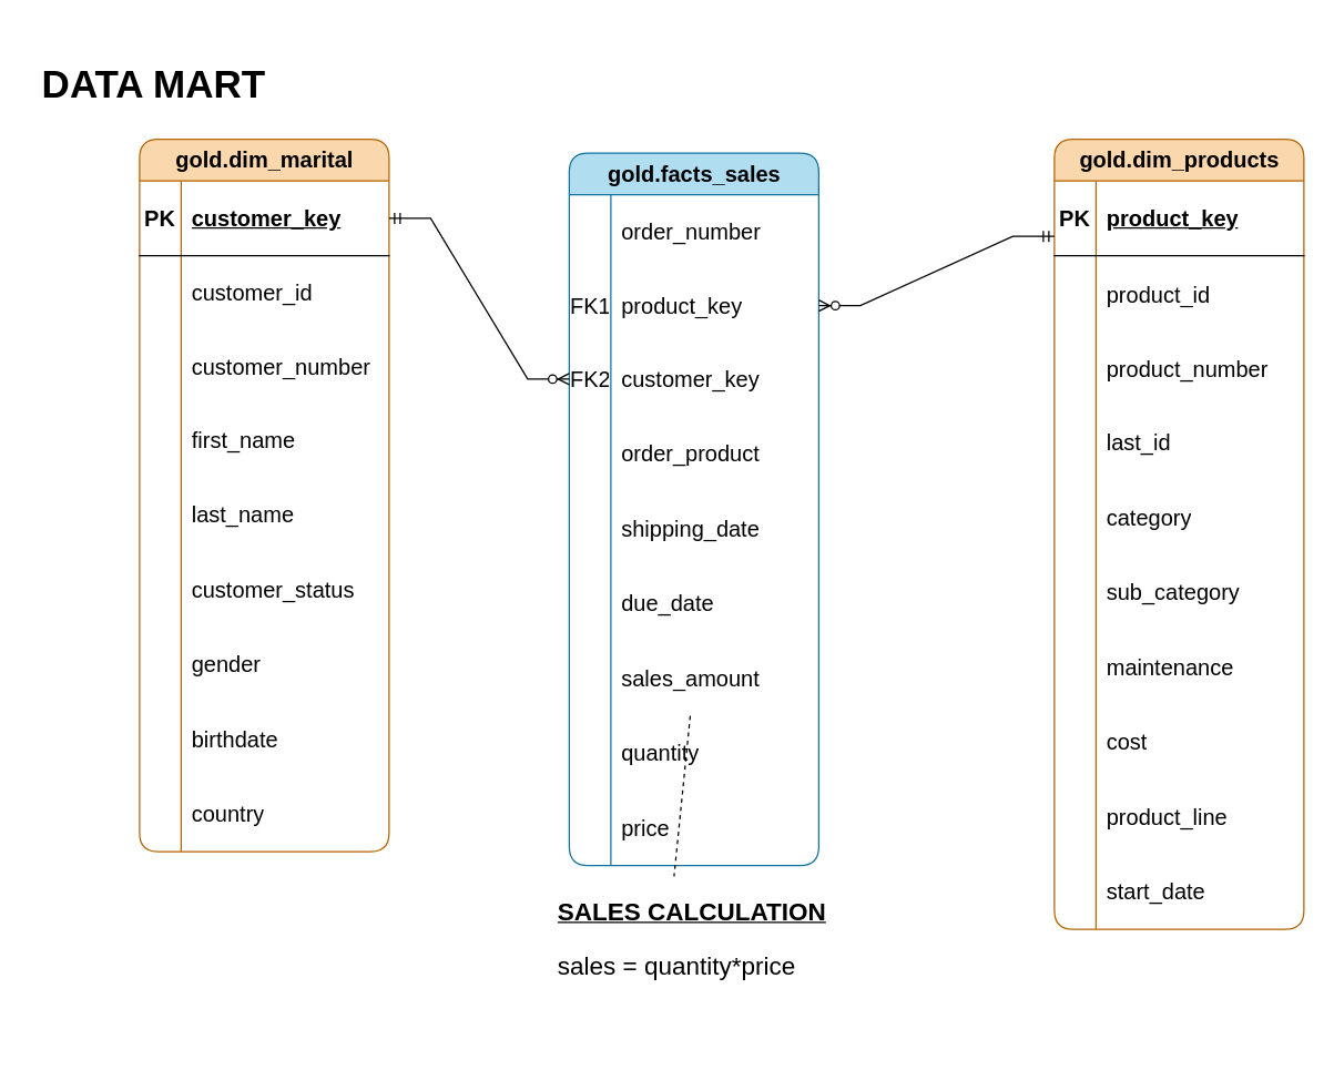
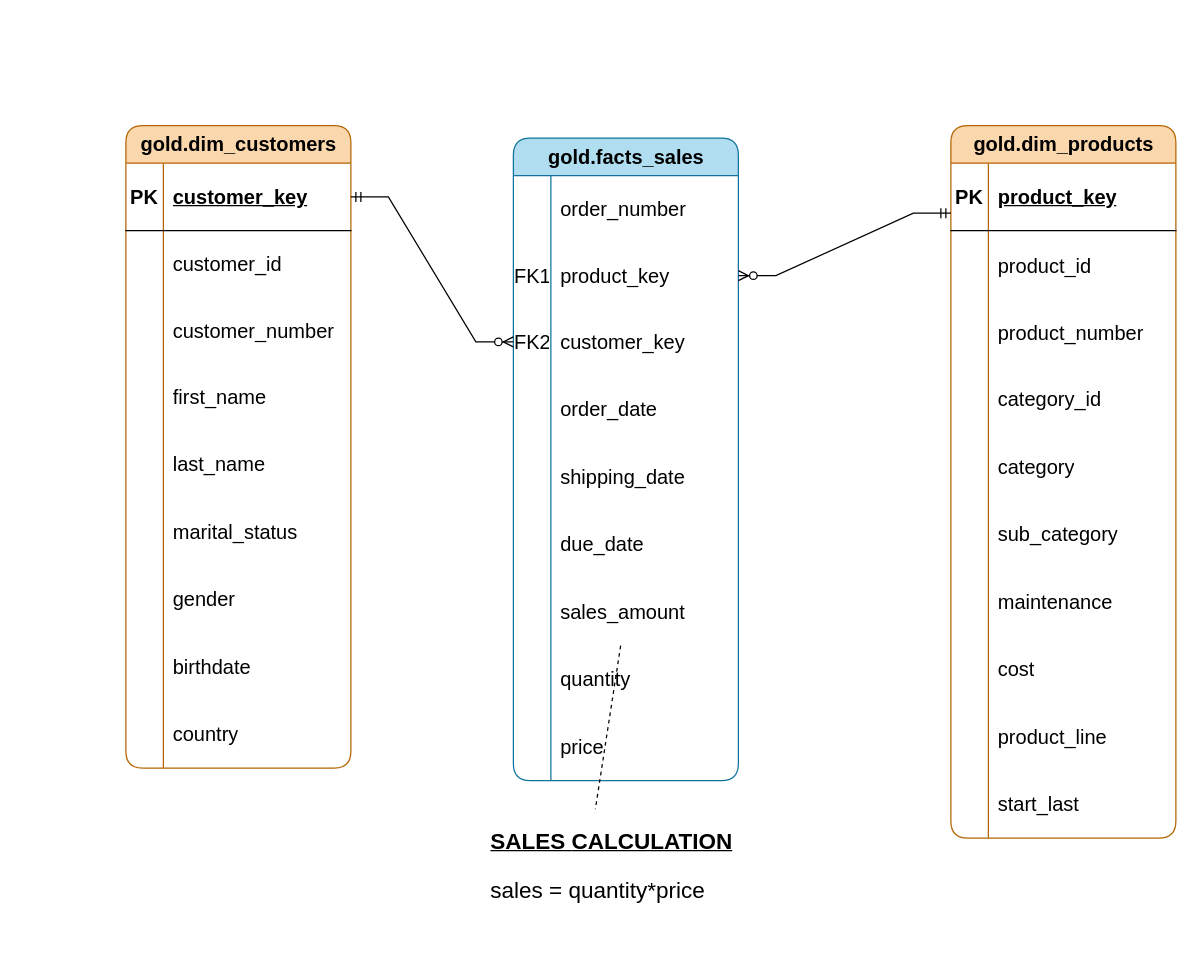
- <mxCell id="2" value="&lt;h1&gt;&lt;font style=&quot;font-size: 28px;&quot;&gt;DATA MART&lt;/font&gt;&lt;/h1&gt;" style="text;html=1;align=center;verticalAlign=middle;resizable=0;points=[];autosize=1;strokeColor=none;fillColor=none;" vertex="1" parent="1"><mxGeometry x="20" y="20" width="180" height="80" as="geometry" /></mxCell>
- <mxCell id="3" value="&lt;font style=&quot;color: rgb(0, 0, 0);&quot;&gt;gold.&lt;font style=&quot;color: rgb(0, 0, 0);&quot;&gt;dim_marital&lt;/font&gt;&lt;/font&gt;" style="shape=table;startSize=30;container=1;collapsible=1;childLayout=tableLayout;fixedRows=1;rowLines=0;fontStyle=1;align=center;resizeLast=1;html=1;fontSize=16;rounded=1;fillColor=#fad7ac;strokeColor=#b46504;" vertex="1" parent="1"><mxGeometry x="100" y="100" width="180" height="514" as="geometry" /></mxCell>
+ <mxCell id="3" value="&lt;font style=&quot;color: rgb(0, 0, 0);&quot;&gt;gold.&lt;font style=&quot;color: rgb(0, 0, 0);&quot;&gt;dim_customers&lt;/font&gt;&lt;/font&gt;" style="shape=table;startSize=30;container=1;collapsible=1;childLayout=tableLayout;fixedRows=1;rowLines=0;fontStyle=1;align=center;resizeLast=1;html=1;fontSize=16;rounded=1;fillColor=#fad7ac;strokeColor=#b46504;" vertex="1" parent="1"><mxGeometry x="100" y="100" width="180" height="514" as="geometry" /></mxCell>
- <mxCell id="43" value="last_id" style="shape=partialRectangle;connectable=0;fillColor=none;top=0;left=0;bottom=0;right=0;align=left;spacingLeft=6;overflow=hidden;whiteSpace=wrap;html=1;fontSize=16;" vertex="1" parent="41"><mxGeometry x="30" width="150" height="54" as="geometry"><mxRectangle width="150" height="54" as="alternateBounds" /></mxGeometry></mxCell>
+ <mxCell id="43" value="category_id" style="shape=partialRectangle;connectable=0;fillColor=none;top=0;left=0;bottom=0;right=0;align=left;spacingLeft=6;overflow=hidden;whiteSpace=wrap;html=1;fontSize=16;" vertex="1" parent="41"><mxGeometry x="30" width="150" height="54" as="geometry"><mxRectangle width="150" height="54" as="alternateBounds" /></mxGeometry></mxCell>
- <mxCell id="74" value="order_product" style="shape=partialRectangle;connectable=0;fillColor=none;top=0;left=0;bottom=0;right=0;align=left;spacingLeft=6;overflow=hidden;whiteSpace=wrap;html=1;fontSize=16;" vertex="1" parent="72"><mxGeometry x="30" width="150" height="54" as="geometry"><mxRectangle width="150" height="54" as="alternateBounds" /></mxGeometry></mxCell>
+ <mxCell id="74" value="order_date" style="shape=partialRectangle;connectable=0;fillColor=none;top=0;left=0;bottom=0;right=0;align=left;spacingLeft=6;overflow=hidden;whiteSpace=wrap;html=1;fontSize=16;" vertex="1" parent="72"><mxGeometry x="30" width="150" height="54" as="geometry"><mxRectangle width="150" height="54" as="alternateBounds" /></mxGeometry></mxCell>
- <mxCell id="21" value="customer_status" style="shape=partialRectangle;connectable=0;fillColor=none;top=0;left=0;bottom=0;right=0;align=left;spacingLeft=6;overflow=hidden;whiteSpace=wrap;html=1;fontSize=16;" vertex="1" parent="19"><mxGeometry x="30" width="150" height="54" as="geometry"><mxRectangle width="150" height="54" as="alternateBounds" /></mxGeometry></mxCell>
+ <mxCell id="21" value="marital_status" style="shape=partialRectangle;connectable=0;fillColor=none;top=0;left=0;bottom=0;right=0;align=left;spacingLeft=6;overflow=hidden;whiteSpace=wrap;html=1;fontSize=16;" vertex="1" parent="19"><mxGeometry x="30" width="150" height="54" as="geometry"><mxRectangle width="150" height="54" as="alternateBounds" /></mxGeometry></mxCell>
- <mxCell id="61" value="start_date" style="shape=partialRectangle;connectable=0;fillColor=none;top=0;left=0;bottom=0;right=0;align=left;spacingLeft=6;overflow=hidden;whiteSpace=wrap;html=1;fontSize=16;" vertex="1" parent="59"><mxGeometry x="30" width="150" height="54" as="geometry"><mxRectangle width="150" height="54" as="alternateBounds" /></mxGeometry></mxCell>
+ <mxCell id="61" value="start_last" style="shape=partialRectangle;connectable=0;fillColor=none;top=0;left=0;bottom=0;right=0;align=left;spacingLeft=6;overflow=hidden;whiteSpace=wrap;html=1;fontSize=16;" vertex="1" parent="59"><mxGeometry x="30" width="150" height="54" as="geometry"><mxRectangle width="150" height="54" as="alternateBounds" /></mxGeometry></mxCell>
- <mxCell id="92" value="&lt;h1 style=&quot;margin-top: 0px;&quot;&gt;&lt;font style=&quot;font-size: 18px;&quot;&gt;&lt;u&gt;SALES&amp;nbsp;&lt;/u&gt;&lt;font style=&quot;&quot;&gt;&lt;u&gt;CALCULATION&lt;/u&gt;&lt;/font&gt;&lt;/font&gt;&lt;/h1&gt;&lt;div&gt;&lt;font style=&quot;font-size: 18px;&quot;&gt;&lt;font style=&quot;&quot;&gt;sales = quantity*price&lt;/font&gt;&lt;/font&gt;&lt;/div&gt;" style="text;html=1;whiteSpace=wrap;overflow=hidden;rounded=0;" vertex="1" parent="1"><mxGeometry x="400" y="635" width="200" height="100" as="geometry" /></mxCell>
+ <mxCell id="92" value="&lt;h1 style=&quot;margin-top: 0px;&quot;&gt;&lt;font style=&quot;font-size: 18px;&quot;&gt;&lt;u&gt;SALES&amp;nbsp;&lt;/u&gt;&lt;font style=&quot;&quot;&gt;&lt;u&gt;CALCULATION&lt;/u&gt;&lt;/font&gt;&lt;/font&gt;&lt;/h1&gt;&lt;div&gt;&lt;font style=&quot;font-size: 18px;&quot;&gt;&lt;font style=&quot;&quot;&gt;sales = quantity*price&lt;/font&gt;&lt;/font&gt;&lt;/div&gt;" style="text;html=1;whiteSpace=wrap;overflow=hidden;rounded=0;" vertex="1" parent="1"><mxGeometry x="390" y="650" width="200" height="100" as="geometry" /></mxCell>
